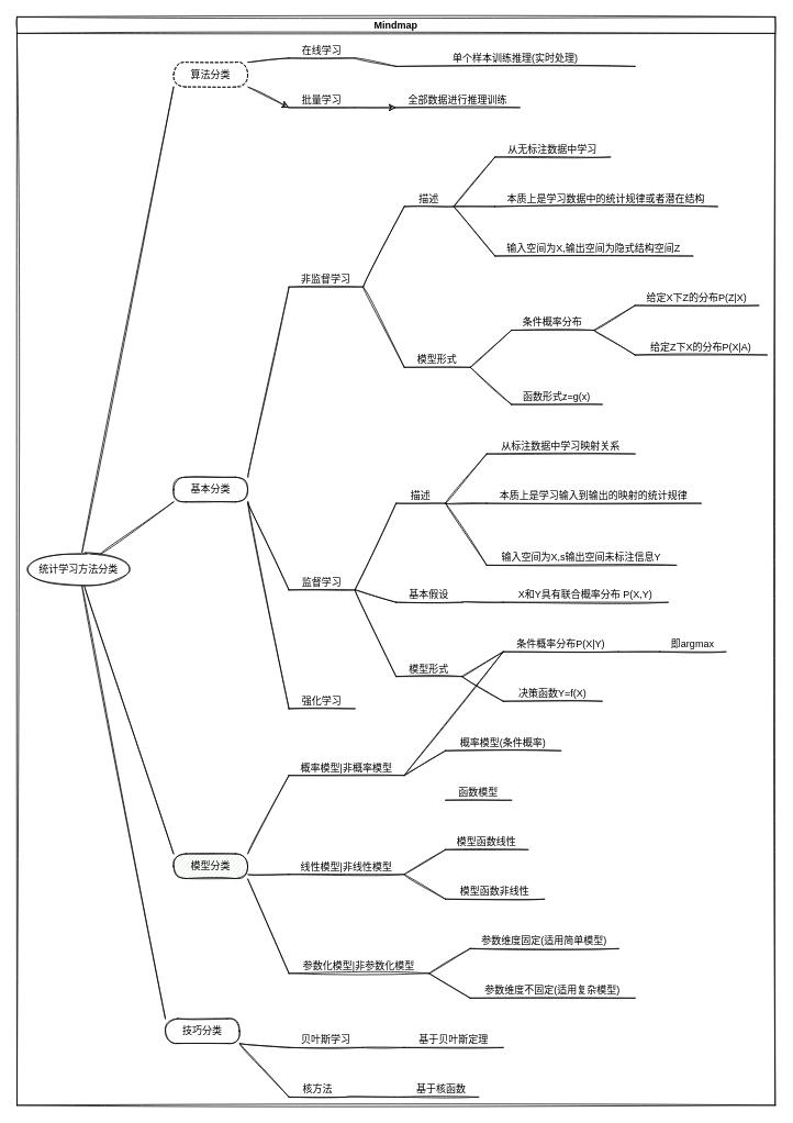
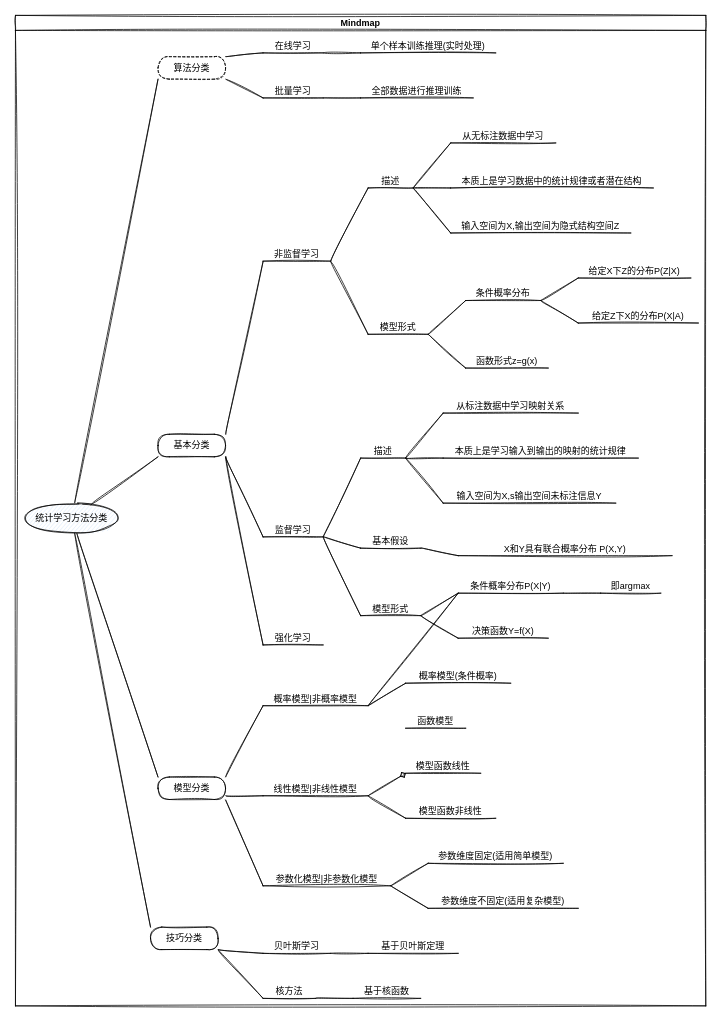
- <mxCell id="45" value="单个样本训练推理(实时处理)" style="whiteSpace=wrap;html=1;shape=partialRectangle;top=0;left=0;bottom=1;right=0;points=[[0,1],[1,1]];fillColor=none;align=center;verticalAlign=bottom;routingCenterY=0.5;snapToPoint=1;recursiveResize=0;autosize=1;treeFolding=1;treeMoving=1;newEdgeStyle={&quot;edgeStyle&quot;:&quot;entityRelationEdgeStyle&quot;,&quot;startArrow&quot;:&quot;none&quot;,&quot;endArrow&quot;:&quot;none&quot;,&quot;segment&quot;:10,&quot;curved&quot;:1};sketch=1;" vertex="1" parent="2"><mxGeometry x="460" y="30" width="290" height="30" as="geometry" /></mxCell>
+ <mxCell id="45" value="单个样本训练推理(实时处理)" style="whiteSpace=wrap;html=1;shape=partialRectangle;top=0;left=0;bottom=1;right=0;points=[[0,1],[1,1]];fillColor=none;align=center;verticalAlign=bottom;routingCenterY=0.5;snapToPoint=1;recursiveResize=0;autosize=1;treeFolding=1;treeMoving=1;newEdgeStyle={&quot;edgeStyle&quot;:&quot;entityRelationEdgeStyle&quot;,&quot;startArrow&quot;:&quot;none&quot;,&quot;endArrow&quot;:&quot;none&quot;,&quot;segment&quot;:10,&quot;curved&quot;:1};sketch=1;" vertex="1" parent="2"><mxGeometry x="460" y="30" width="180" height="20" as="geometry" /></mxCell>
- <mxCell id="28" value="" style="edgeStyle=orthogonalEdgeStyle;startArrow=none;endArrow=classic;segment=10;curved=1;rounded=0;sketch=1;noEdgeStyle=1;orthogonal=1;" parent="2" source="8" target="29" edge="1"><mxGeometry relative="1" as="geometry"><mxPoint x="-4132.482" y="-1715.174" as="sourcePoint" /></mxGeometry></mxCell>
+ <mxCell id="28" value="" style="edgeStyle=orthogonalEdgeStyle;startArrow=none;endArrow=none;segment=10;curved=1;rounded=0;sketch=1;noEdgeStyle=1;orthogonal=1;" parent="2" source="8" target="29" edge="1"><mxGeometry relative="1" as="geometry"><mxPoint x="-4132.482" y="-1715.174" as="sourcePoint" /></mxGeometry></mxCell>
- <mxCell id="46" value="" style="edgeStyle=orthogonalEdgeStyle;startArrow=none;endArrow=classic;segment=10;curved=1;rounded=0;sketch=1;noEdgeStyle=1;orthogonal=1;" edge="1" target="47" source="29" parent="2"><mxGeometry relative="1" as="geometry"><mxPoint x="-2620.556" y="754" as="sourcePoint" /></mxGeometry></mxCell>
+ <mxCell id="46" value="" style="edgeStyle=orthogonalEdgeStyle;startArrow=none;endArrow=none;segment=10;curved=1;rounded=0;sketch=1;noEdgeStyle=1;orthogonal=1;" edge="1" target="47" source="29" parent="2"><mxGeometry relative="1" as="geometry"><mxPoint x="-2620.556" y="754" as="sourcePoint" /></mxGeometry></mxCell>
- <mxCell id="77" value="输入空间为X,s输出空间未标注信息Y" style="whiteSpace=wrap;html=1;shape=partialRectangle;top=0;left=0;bottom=1;right=0;points=[[0,1],[1,1]];fillColor=none;align=center;verticalAlign=bottom;routingCenterY=0.5;snapToPoint=1;recursiveResize=0;autosize=1;treeFolding=1;treeMoving=1;newEdgeStyle={&quot;edgeStyle&quot;:&quot;entityRelationEdgeStyle&quot;,&quot;startArrow&quot;:&quot;none&quot;,&quot;endArrow&quot;:&quot;none&quot;,&quot;segment&quot;:10,&quot;curved&quot;:1};sketch=1;" vertex="1" parent="2"><mxGeometry x="570" y="630" width="230" height="35" as="geometry" /></mxCell>
+ <mxCell id="77" value="输入空间为X,s输出空间未标注信息Y" style="whiteSpace=wrap;html=1;shape=partialRectangle;top=0;left=0;bottom=1;right=0;points=[[0,1],[1,1]];fillColor=none;align=center;verticalAlign=bottom;routingCenterY=0.5;snapToPoint=1;recursiveResize=0;autosize=1;treeFolding=1;treeMoving=1;newEdgeStyle={&quot;edgeStyle&quot;:&quot;entityRelationEdgeStyle&quot;,&quot;startArrow&quot;:&quot;none&quot;,&quot;endArrow&quot;:&quot;none&quot;,&quot;segment&quot;:10,&quot;curved&quot;:1};sketch=1;" vertex="1" parent="2"><mxGeometry x="570" y="630" width="230" height="20" as="geometry" /></mxCell>
- <mxCell id="7" value="统计学习方法分类" style="ellipse;whiteSpace=wrap;html=1;align=center;treeFolding=1;treeMoving=1;newEdgeStyle={&quot;edgeStyle&quot;:&quot;entityRelationEdgeStyle&quot;,&quot;startArrow&quot;:&quot;none&quot;,&quot;endArrow&quot;:&quot;none&quot;,&quot;segment&quot;:10,&quot;curved&quot;:1};sketch=1;" parent="2" vertex="1"><mxGeometry x="10" y="650" width="130" height="40" as="geometry" /></mxCell>
+ <mxCell id="7" value="统计学习方法分类" style="ellipse;whiteSpace=wrap;html=1;align=center;treeFolding=1;treeMoving=1;newEdgeStyle={&quot;edgeStyle&quot;:&quot;entityRelationEdgeStyle&quot;,&quot;startArrow&quot;:&quot;none&quot;,&quot;endArrow&quot;:&quot;none&quot;,&quot;segment&quot;:10,&quot;curved&quot;:1};sketch=1;fillColor=#dae8fc;" parent="2" vertex="1"><mxGeometry x="10" y="650" width="130" height="40" as="geometry" /></mxCell>
- <mxCell id="61" value="X和Y具有联合概率分布 P(X,Y)" style="whiteSpace=wrap;html=1;shape=partialRectangle;top=0;left=0;bottom=1;right=0;points=[[0,1],[1,1]];fillColor=none;align=center;verticalAlign=bottom;routingCenterY=0.5;snapToPoint=1;recursiveResize=0;autosize=1;treeFolding=1;treeMoving=1;newEdgeStyle={&quot;edgeStyle&quot;:&quot;entityRelationEdgeStyle&quot;,&quot;startArrow&quot;:&quot;none&quot;,&quot;endArrow&quot;:&quot;none&quot;,&quot;segment&quot;:10,&quot;curved&quot;:1};sketch=1;" vertex="1" parent="2"><mxGeometry x="590" y="690" width="200" height="20" as="geometry" /></mxCell>
+ <mxCell id="61" value="X和Y具有联合概率分布 P(X,Y)" style="whiteSpace=wrap;html=1;shape=partialRectangle;top=0;left=0;bottom=1;right=0;points=[[0,1],[1,1]];fillColor=none;align=center;verticalAlign=bottom;routingCenterY=0.5;snapToPoint=1;recursiveResize=0;autosize=1;treeFolding=1;treeMoving=1;newEdgeStyle={&quot;edgeStyle&quot;:&quot;entityRelationEdgeStyle&quot;,&quot;startArrow&quot;:&quot;none&quot;,&quot;endArrow&quot;:&quot;none&quot;,&quot;segment&quot;:10,&quot;curved&quot;:1};sketch=1;" vertex="1" parent="2"><mxGeometry x="590" y="690" width="285" height="30" as="geometry" /></mxCell>
- <mxCell id="36" value="" style="edgeStyle=orthogonalEdgeStyle;startArrow=none;endArrow=none;segment=10;curved=1;rounded=0;sketch=1;noEdgeStyle=1;orthogonal=1;" edge="1" target="37" source="25" parent="2"><mxGeometry relative="1" as="geometry"><mxPoint x="-2730.556" y="579" as="sourcePoint" /></mxGeometry></mxCell>
+ <mxCell id="36" value="" style="edgeStyle=orthogonalEdgeStyle;startArrow=none;endArrow=diamond;segment=10;curved=1;rounded=0;sketch=1;noEdgeStyle=1;orthogonal=1;" edge="1" target="37" source="25" parent="2"><mxGeometry relative="1" as="geometry"><mxPoint x="-2730.556" y="579" as="sourcePoint" /></mxGeometry></mxCell>
- <mxCell id="10" value="模型分类" style="whiteSpace=wrap;html=1;rounded=1;arcSize=50;align=center;verticalAlign=middle;strokeWidth=1;autosize=1;spacing=4;treeFolding=1;treeMoving=1;newEdgeStyle={&quot;edgeStyle&quot;:&quot;entityRelationEdgeStyle&quot;,&quot;startArrow&quot;:&quot;none&quot;,&quot;endArrow&quot;:&quot;none&quot;,&quot;segment&quot;:10,&quot;curved&quot;:1};sketch=1;fillColor=#d5e8d4;" parent="2" vertex="1"><mxGeometry x="190" y="1015" width="90" height="30" as="geometry" /></mxCell>
+ <mxCell id="10" value="模型分类" style="whiteSpace=wrap;html=1;rounded=1;arcSize=50;align=center;verticalAlign=middle;strokeWidth=1;autosize=1;spacing=4;treeFolding=1;treeMoving=1;newEdgeStyle={&quot;edgeStyle&quot;:&quot;entityRelationEdgeStyle&quot;,&quot;startArrow&quot;:&quot;none&quot;,&quot;endArrow&quot;:&quot;none&quot;,&quot;segment&quot;:10,&quot;curved&quot;:1};sketch=1;" parent="2" vertex="1"><mxGeometry x="190" y="1015" width="90" height="30" as="geometry" /></mxCell>
- <mxCell id="51" value="基于核函数" style="whiteSpace=wrap;html=1;shape=partialRectangle;top=0;left=0;bottom=1;right=0;points=[[0,1],[1,1]];fillColor=none;align=center;verticalAlign=bottom;routingCenterY=0.5;snapToPoint=1;recursiveResize=0;autosize=1;treeFolding=1;treeMoving=1;newEdgeStyle={&quot;edgeStyle&quot;:&quot;entityRelationEdgeStyle&quot;,&quot;startArrow&quot;:&quot;none&quot;,&quot;endArrow&quot;:&quot;none&quot;,&quot;segment&quot;:10,&quot;curved&quot;:1};sketch=1;" vertex="1" parent="2"><mxGeometry x="470" y="1290" width="90" height="20" as="geometry" /></mxCell>
+ <mxCell id="51" value="基于核函数" style="whiteSpace=wrap;html=1;shape=partialRectangle;top=0;left=0;bottom=1;right=0;points=[[0,1],[1,1]];fillColor=none;align=center;verticalAlign=bottom;routingCenterY=0.5;snapToPoint=1;recursiveResize=0;autosize=1;treeFolding=1;treeMoving=1;newEdgeStyle={&quot;edgeStyle&quot;:&quot;entityRelationEdgeStyle&quot;,&quot;startArrow&quot;:&quot;none&quot;,&quot;endArrow&quot;:&quot;none&quot;,&quot;segment&quot;:10,&quot;curved&quot;:1};sketch=1;" vertex="1" parent="2"><mxGeometry x="450" y="1290" width="90" height="20" as="geometry" /></mxCell>
